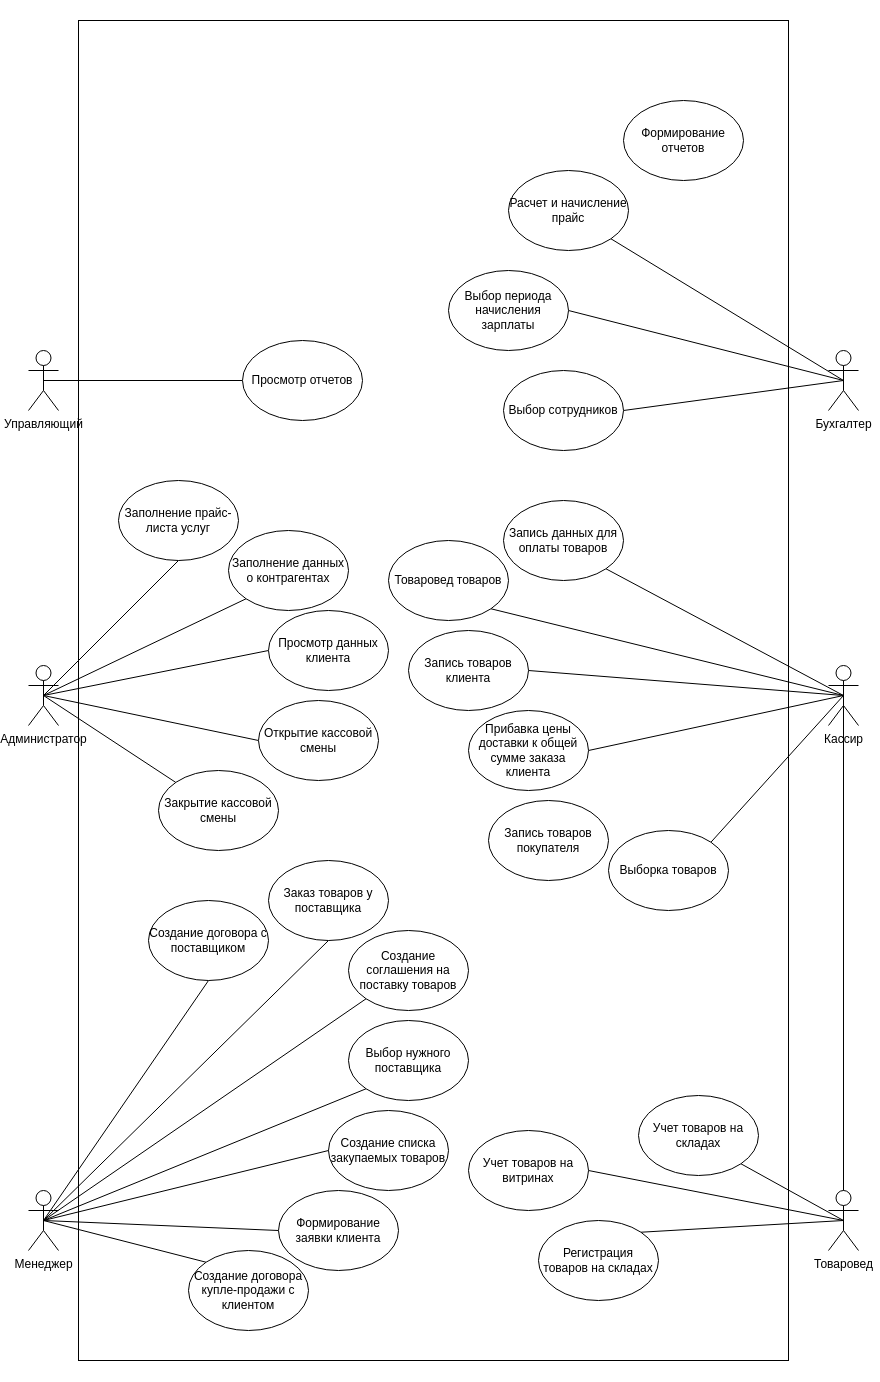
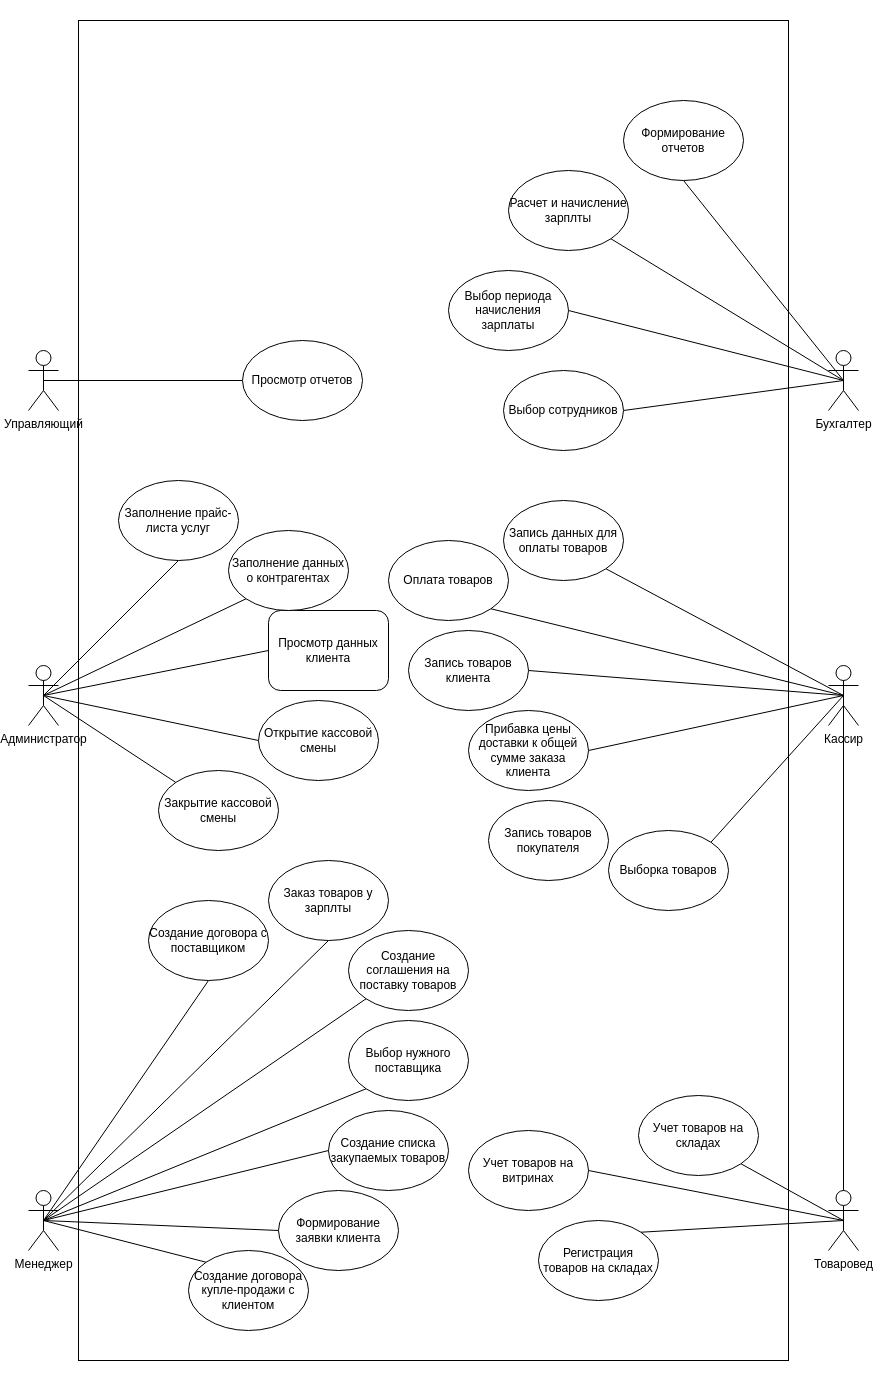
- <mxCell id="50" value="Расчет и начисление прайс" style="ellipse;whiteSpace=wrap;html=1;" parent="1" vertex="1"><mxGeometry x="500" y="170" width="120" height="80" as="geometry" /></mxCell>
+ <mxCell id="50" value="Расчет и начисление зарплты" style="ellipse;whiteSpace=wrap;html=1;" parent="1" vertex="1"><mxGeometry x="500" y="170" width="120" height="80" as="geometry" /></mxCell>
+ <mxCell id="22" style="edgeStyle=none;rounded=0;orthogonalLoop=1;jettySize=auto;html=1;exitX=0.5;exitY=0.5;exitDx=0;exitDy=0;exitPerimeter=0;entryX=0.5;entryY=1;entryDx=0;entryDy=0;endArrow=none;endFill=0;" parent="1" source="26" target="51" edge="1"><mxGeometry relative="1" as="geometry" /></mxCell>
- <mxCell id="47" value="Товаровед товаров" style="ellipse;whiteSpace=wrap;html=1;" parent="1" vertex="1"><mxGeometry x="380" y="540" width="120" height="80" as="geometry" /></mxCell>
+ <mxCell id="47" value="Оплата товаров" style="ellipse;whiteSpace=wrap;html=1;" parent="1" vertex="1"><mxGeometry x="380" y="540" width="120" height="80" as="geometry" /></mxCell>
- <mxCell id="53" value="Просмотр данных клиента" style="ellipse;whiteSpace=wrap;html=1;" parent="1" vertex="1"><mxGeometry x="260" y="610" width="120" height="80" as="geometry" /></mxCell>
+ <mxCell id="53" value="Просмотр данных клиента" style="whiteSpace=wrap;html=1;rounded=1;" parent="1" vertex="1"><mxGeometry x="260" y="610" width="120" height="80" as="geometry" /></mxCell>
- <mxCell id="31" value="Заказ товаров у поставщика" style="ellipse;whiteSpace=wrap;html=1;" parent="1" vertex="1"><mxGeometry x="260" y="860" width="120" height="80" as="geometry" /></mxCell>
+ <mxCell id="31" value="Заказ товаров у зарплты" style="ellipse;whiteSpace=wrap;html=1;" parent="1" vertex="1"><mxGeometry x="260" y="860" width="120" height="80" as="geometry" /></mxCell>
